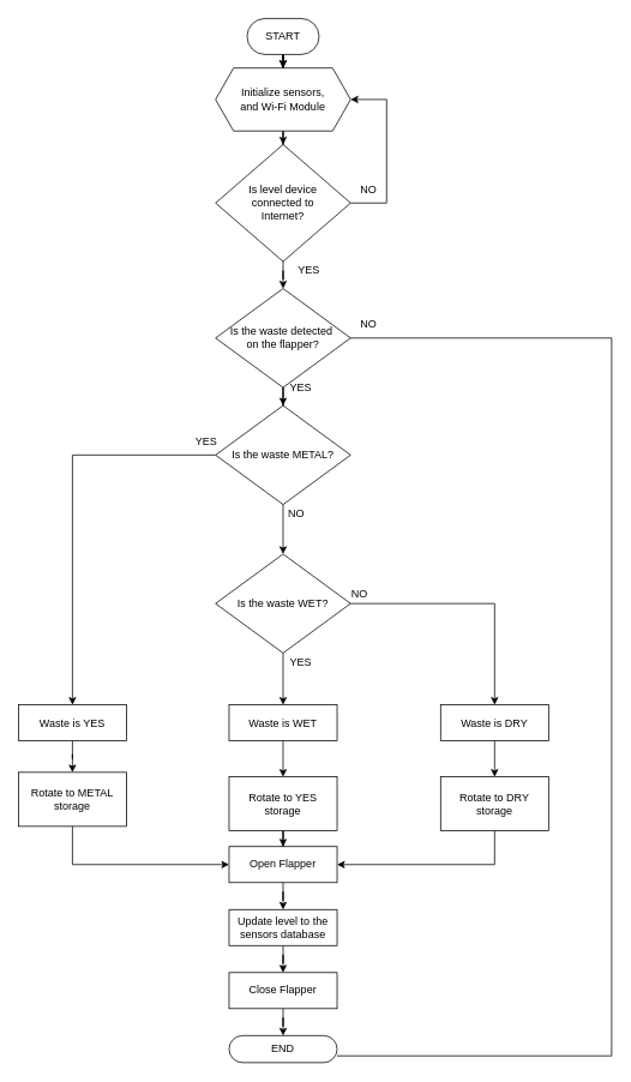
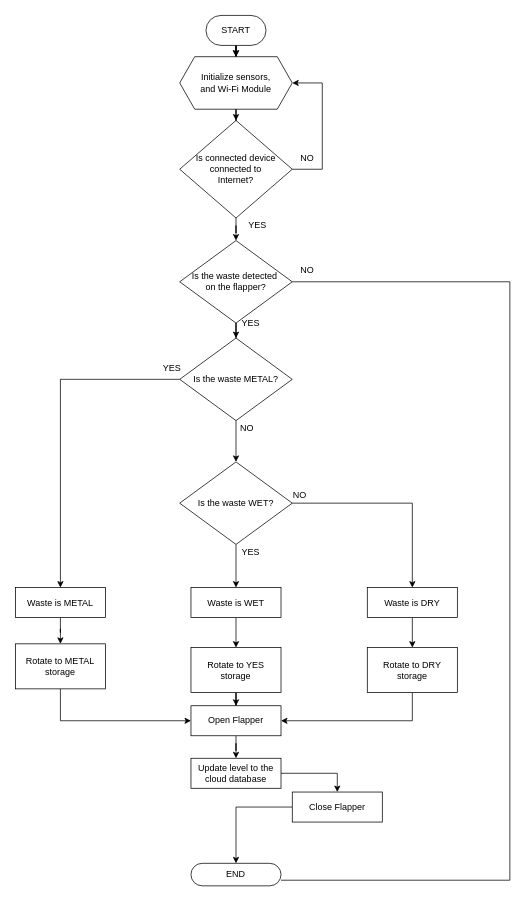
- <mxCell id="9" value="Is level device&lt;br&gt;connected to&lt;br&gt;Internet?" style="rhombus;whiteSpace=wrap;html=1;" vertex="1" parent="1"><mxGeometry x="239" y="160" width="150" height="130" as="geometry" /></mxCell>
+ <mxCell id="9" value="Is connected device&lt;br&gt;connected to&lt;br&gt;Internet?" style="rhombus;whiteSpace=wrap;html=1;" vertex="1" parent="1"><mxGeometry x="239" y="160" width="150" height="130" as="geometry" /></mxCell>
- <mxCell id="28" value="Waste is YES" style="rounded=0;whiteSpace=wrap;html=1;" vertex="1" parent="1"><mxGeometry x="20" y="782.5" width="120" height="40" as="geometry" /></mxCell>
+ <mxCell id="28" value="Waste is METAL" style="rounded=0;whiteSpace=wrap;html=1;" vertex="1" parent="1"><mxGeometry x="20" y="782.5" width="120" height="40" as="geometry" /></mxCell>
- <mxCell id="38" value="Update level to the sensors database" style="rounded=0;whiteSpace=wrap;html=1;" vertex="1" parent="1"><mxGeometry x="254" y="1010" width="120" height="40" as="geometry" /></mxCell>
+ <mxCell id="38" value="Update level to the cloud database" style="rounded=0;whiteSpace=wrap;html=1;" vertex="1" parent="1"><mxGeometry x="254" y="1010" width="120" height="40" as="geometry" /></mxCell>
- <mxCell id="40" value="Close Flapper" style="rounded=0;whiteSpace=wrap;html=1;" vertex="1" parent="1"><mxGeometry x="254" y="1080" width="120" height="40" as="geometry" /></mxCell>
+ <mxCell id="40" value="Close Flapper" style="rounded=0;whiteSpace=wrap;html=1;" vertex="1" parent="1"><mxGeometry x="389" y="1055" width="120" height="40" as="geometry" /></mxCell>
